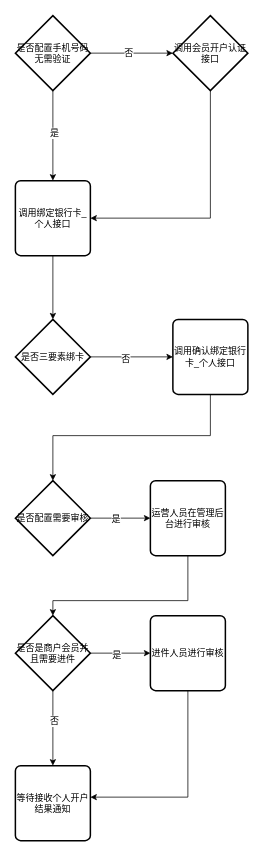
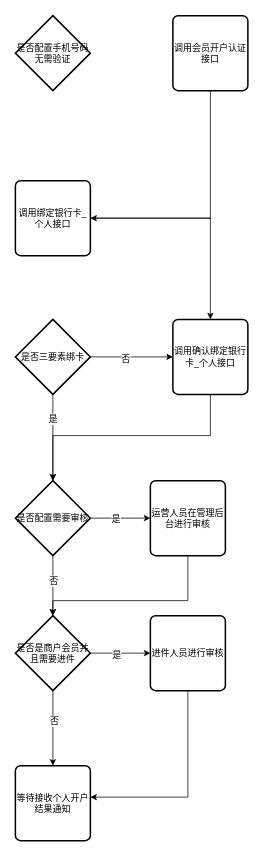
- <mxCell id="2" style="edgeStyle=orthogonalEdgeStyle;rounded=0;orthogonalLoop=1;jettySize=auto;html=1;entryX=0;entryY=0.5;entryDx=0;entryDy=0;" parent="1" source="6" target="8" edge="1"><mxGeometry relative="1" as="geometry" /></mxCell>
- <mxCell id="3" value="否" style="text;html=1;resizable=0;points=[];align=center;verticalAlign=middle;labelBackgroundColor=#ffffff;" parent="2" vertex="1" connectable="0"><mxGeometry x="-0.091" y="1" relative="1" as="geometry"><mxPoint as="offset" /></mxGeometry></mxCell>
- <mxCell id="8" value="调用会员开户认证接口" style="rhombus;whiteSpace=wrap;html=1;absoluteArcSize=1;arcSize=14;strokeWidth=2;" parent="1" vertex="1"><mxGeometry x="230" y="20" width="100" height="100" as="geometry" /></mxCell>
+ <mxCell id="8" value="调用会员开户认证接口" style="rounded=1;whiteSpace=wrap;html=1;absoluteArcSize=1;arcSize=14;strokeWidth=2;" parent="1" vertex="1"><mxGeometry x="230" y="20" width="100" height="100" as="geometry" /></mxCell>
- <mxCell id="4" style="edgeStyle=orthogonalEdgeStyle;rounded=0;orthogonalLoop=1;jettySize=auto;html=1;" parent="1" source="6" target="10" edge="1"><mxGeometry relative="1" as="geometry" /></mxCell>
- <mxCell id="5" value="是" style="text;html=1;resizable=0;points=[];align=center;verticalAlign=middle;labelBackgroundColor=#ffffff;" parent="4" vertex="1" connectable="0"><mxGeometry x="-0.067" y="1" relative="1" as="geometry"><mxPoint as="offset" /></mxGeometry></mxCell>
- <mxCell id="9" style="edgeStyle=orthogonalEdgeStyle;rounded=0;orthogonalLoop=1;jettySize=auto;html=1;entryX=0.5;entryY=0;entryDx=0;entryDy=0;entryPerimeter=0;" edge="1" parent="1" source="10" target="32"><mxGeometry relative="1" as="geometry" /></mxCell>
+ <mxCell id="9" style="edgeStyle=orthogonalEdgeStyle;rounded=0;orthogonalLoop=1;jettySize=auto;html=1;" edge="1" parent="1" source="10" target="12"><mxGeometry relative="1" as="geometry" /></mxCell>
+ <mxCell id="30" style="edgeStyle=orthogonalEdgeStyle;rounded=0;orthogonalLoop=1;jettySize=auto;html=1;entryX=0.5;entryY=0;entryDx=0;entryDy=0;entryPerimeter=0;" edge="1" parent="1" source="32" target="17"><mxGeometry relative="1" as="geometry" /></mxCell>
+ <mxCell id="31" value="是" style="text;html=1;resizable=0;points=[];align=center;verticalAlign=middle;labelBackgroundColor=#ffffff;" vertex="1" connectable="0" parent="30"><mxGeometry x="-0.444" y="-1" relative="1" as="geometry"><mxPoint as="offset" /></mxGeometry></mxCell>
+ <mxCell id="15" value="" style="edgeStyle=orthogonalEdgeStyle;rounded=0;orthogonalLoop=1;jettySize=auto;html=1;" edge="1" parent="1" source="17" target="22"><mxGeometry relative="1" as="geometry" /></mxCell>
+ <mxCell id="16" value="否" style="text;html=1;resizable=0;points=[];align=center;verticalAlign=middle;labelBackgroundColor=#ffffff;" vertex="1" connectable="0" parent="15"><mxGeometry x="-0.175" relative="1" as="geometry"><mxPoint as="offset" /></mxGeometry></mxCell>
